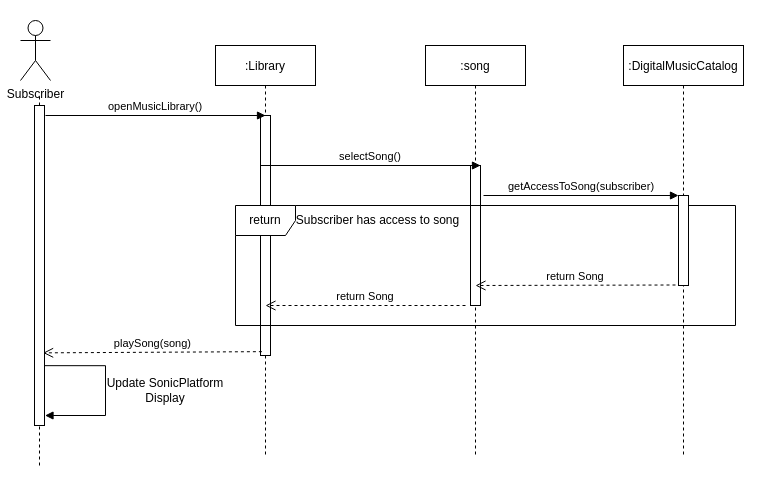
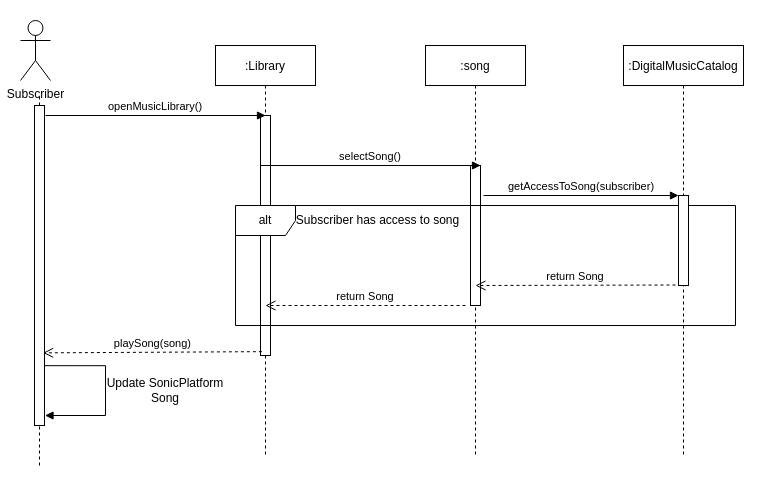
- <mxCell id="11" value="return" style="shape=umlFrame;whiteSpace=wrap;html=1;gradientColor=none;" vertex="1" parent="6"><mxGeometry x="-190" y="160" width="500" height="120" as="geometry" /></mxCell>
+ <mxCell id="11" value="alt" style="shape=umlFrame;whiteSpace=wrap;html=1;gradientColor=none;" vertex="1" parent="6"><mxGeometry x="-190" y="160" width="500" height="120" as="geometry" /></mxCell>
- <mxCell id="16" value="Update SonicPlatform Display" style="text;html=1;strokeColor=none;fillColor=none;align=center;verticalAlign=middle;whiteSpace=wrap;rounded=0;" parent="1" vertex="1"><mxGeometry x="105" y="375" width="120" height="30" as="geometry" /></mxCell>
+ <mxCell id="16" value="Update SonicPlatform Song" style="text;html=1;strokeColor=none;fillColor=none;align=center;verticalAlign=middle;whiteSpace=wrap;rounded=0;" parent="1" vertex="1"><mxGeometry x="105" y="375" width="120" height="30" as="geometry" /></mxCell>
